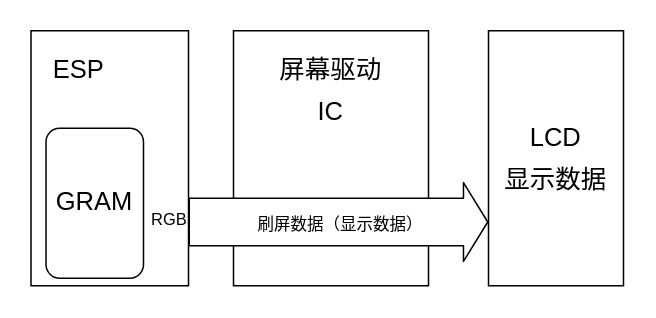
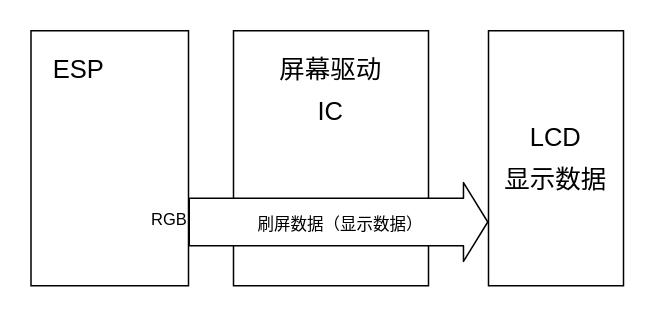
- <mxCell id="5" value="GRAM" style="rounded=1;whiteSpace=wrap;html=1;fontSize=17;strokeColor=#000000;fillColor=#FFFFFF;arcSize=14;fontColor=#000000;" parent="1" vertex="1"><mxGeometry x="30" y="85" width="65" height="100" as="geometry" /></mxCell>
